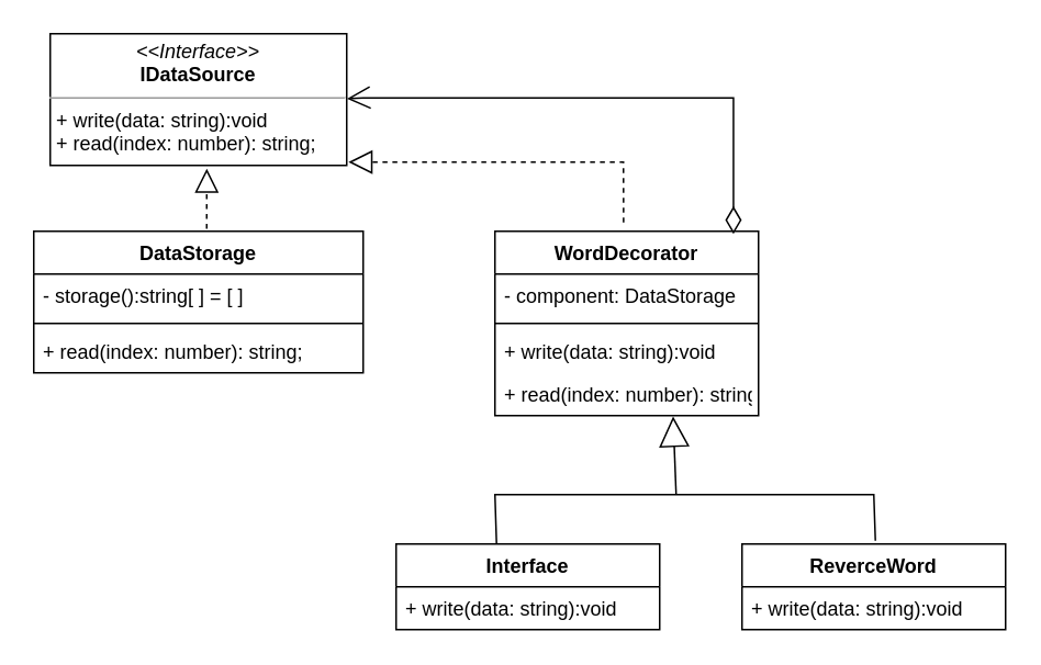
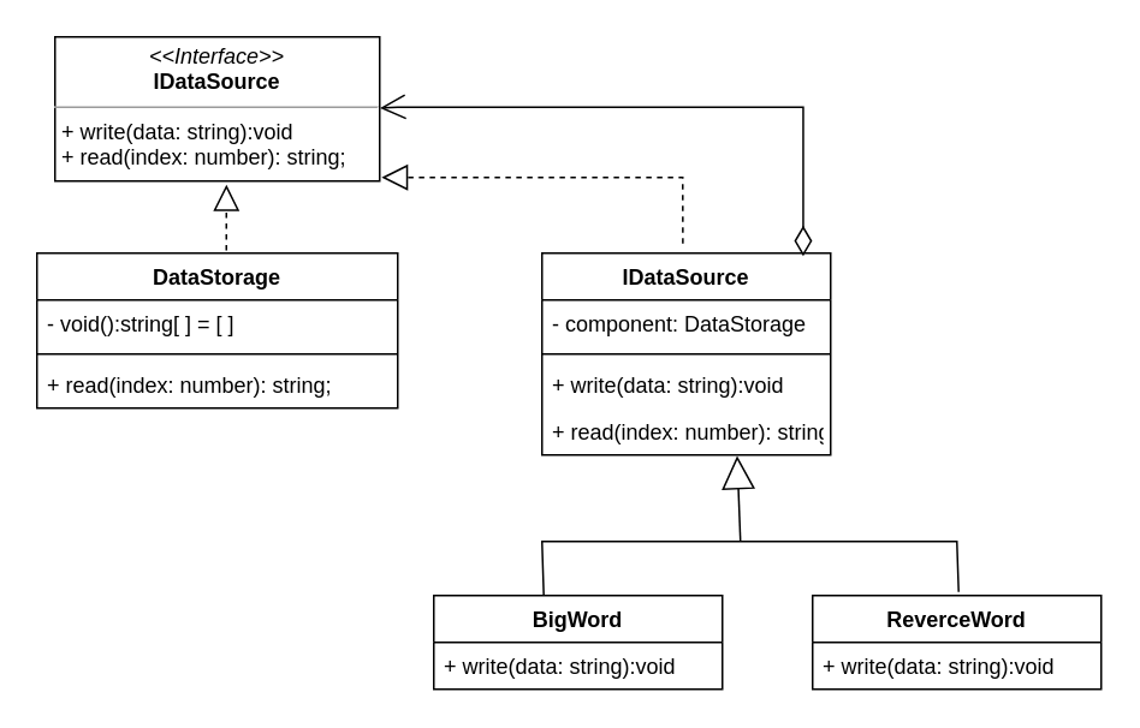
- <mxCell id="8" value="WordDecorator" style="swimlane;fontStyle=1;align=center;verticalAlign=top;childLayout=stackLayout;horizontal=1;startSize=26;horizontalStack=0;resizeParent=1;resizeParentMax=0;resizeLast=0;collapsible=1;marginBottom=0;" parent="1" vertex="1"><mxGeometry x="300" y="140" width="160" height="112" as="geometry" /></mxCell>
+ <mxCell id="8" value="IDataSource" style="swimlane;fontStyle=1;align=center;verticalAlign=top;childLayout=stackLayout;horizontal=1;startSize=26;horizontalStack=0;resizeParent=1;resizeParentMax=0;resizeLast=0;collapsible=1;marginBottom=0;" parent="1" vertex="1"><mxGeometry x="300" y="140" width="160" height="112" as="geometry" /></mxCell>
- <mxCell id="4" value="- storage():string[ ] = [ ]" style="text;strokeColor=none;fillColor=none;align=left;verticalAlign=top;spacingLeft=4;spacingRight=4;overflow=hidden;rotatable=0;points=[[0,0.5],[1,0.5]];portConstraint=eastwest;" parent="3" vertex="1"><mxGeometry y="26" width="200" height="26" as="geometry" /></mxCell>
+ <mxCell id="4" value="- void():string[ ] = [ ]" style="text;strokeColor=none;fillColor=none;align=left;verticalAlign=top;spacingLeft=4;spacingRight=4;overflow=hidden;rotatable=0;points=[[0,0.5],[1,0.5]];portConstraint=eastwest;" parent="3" vertex="1"><mxGeometry y="26" width="200" height="26" as="geometry" /></mxCell>
- <mxCell id="15" value="Interface" style="swimlane;fontStyle=1;align=center;verticalAlign=top;childLayout=stackLayout;horizontal=1;startSize=26;horizontalStack=0;resizeParent=1;resizeParentMax=0;resizeLast=0;collapsible=1;marginBottom=0;" parent="1" vertex="1"><mxGeometry x="240" y="330" width="160" height="52" as="geometry" /></mxCell>
+ <mxCell id="15" value="BigWord" style="swimlane;fontStyle=1;align=center;verticalAlign=top;childLayout=stackLayout;horizontal=1;startSize=26;horizontalStack=0;resizeParent=1;resizeParentMax=0;resizeLast=0;collapsible=1;marginBottom=0;" parent="1" vertex="1"><mxGeometry x="240" y="330" width="160" height="52" as="geometry" /></mxCell>
